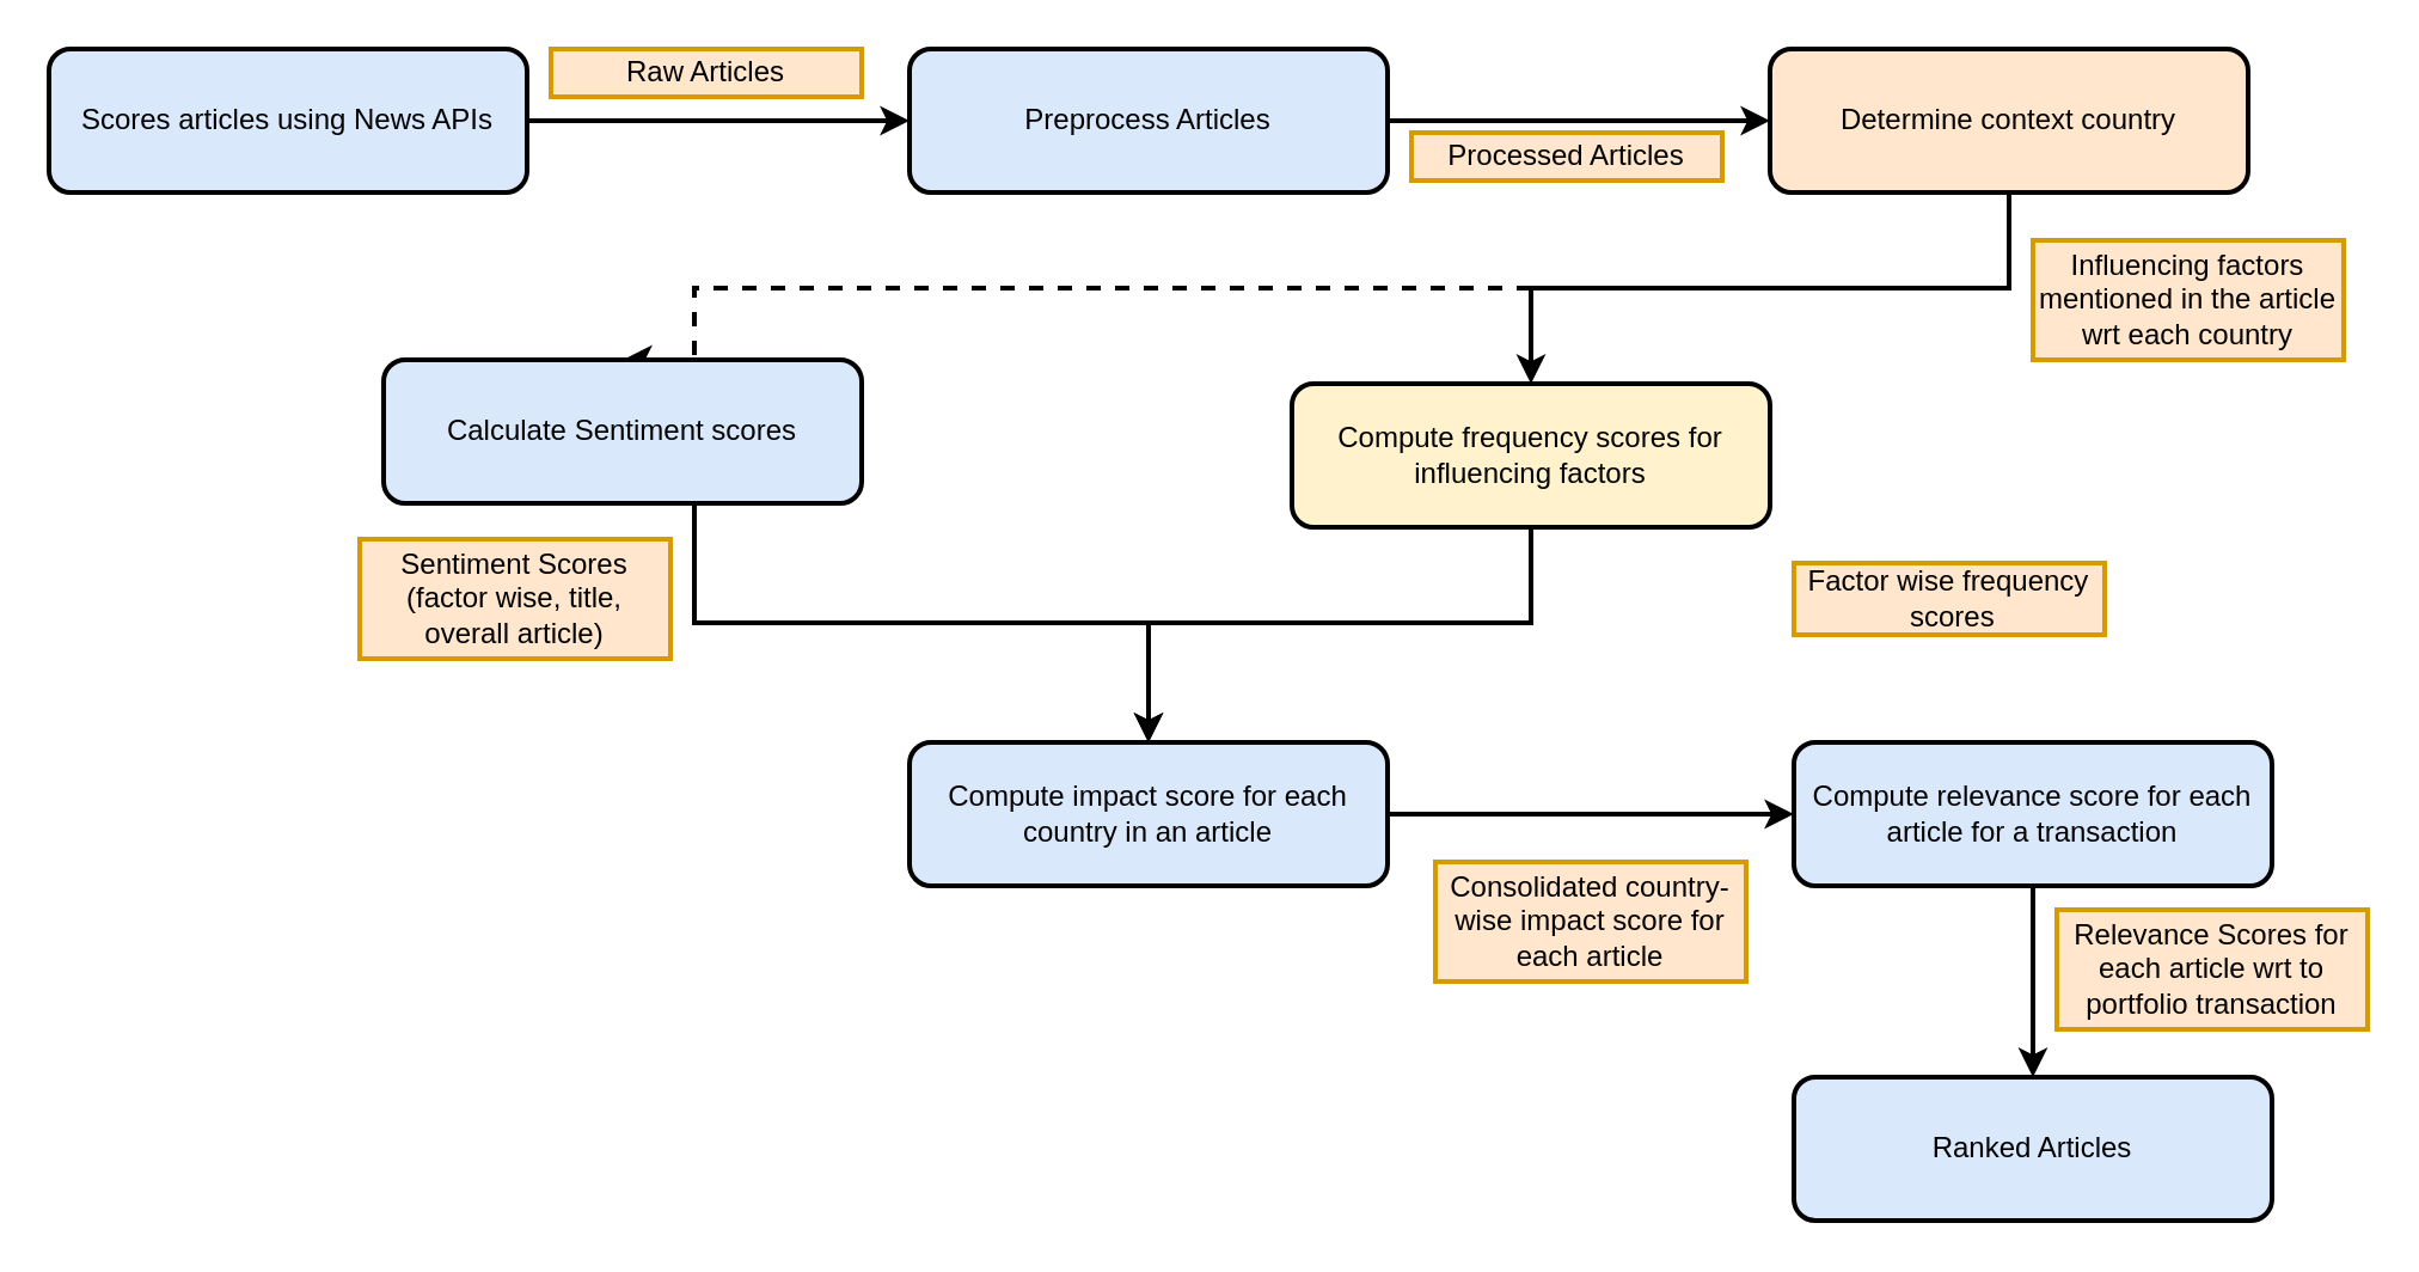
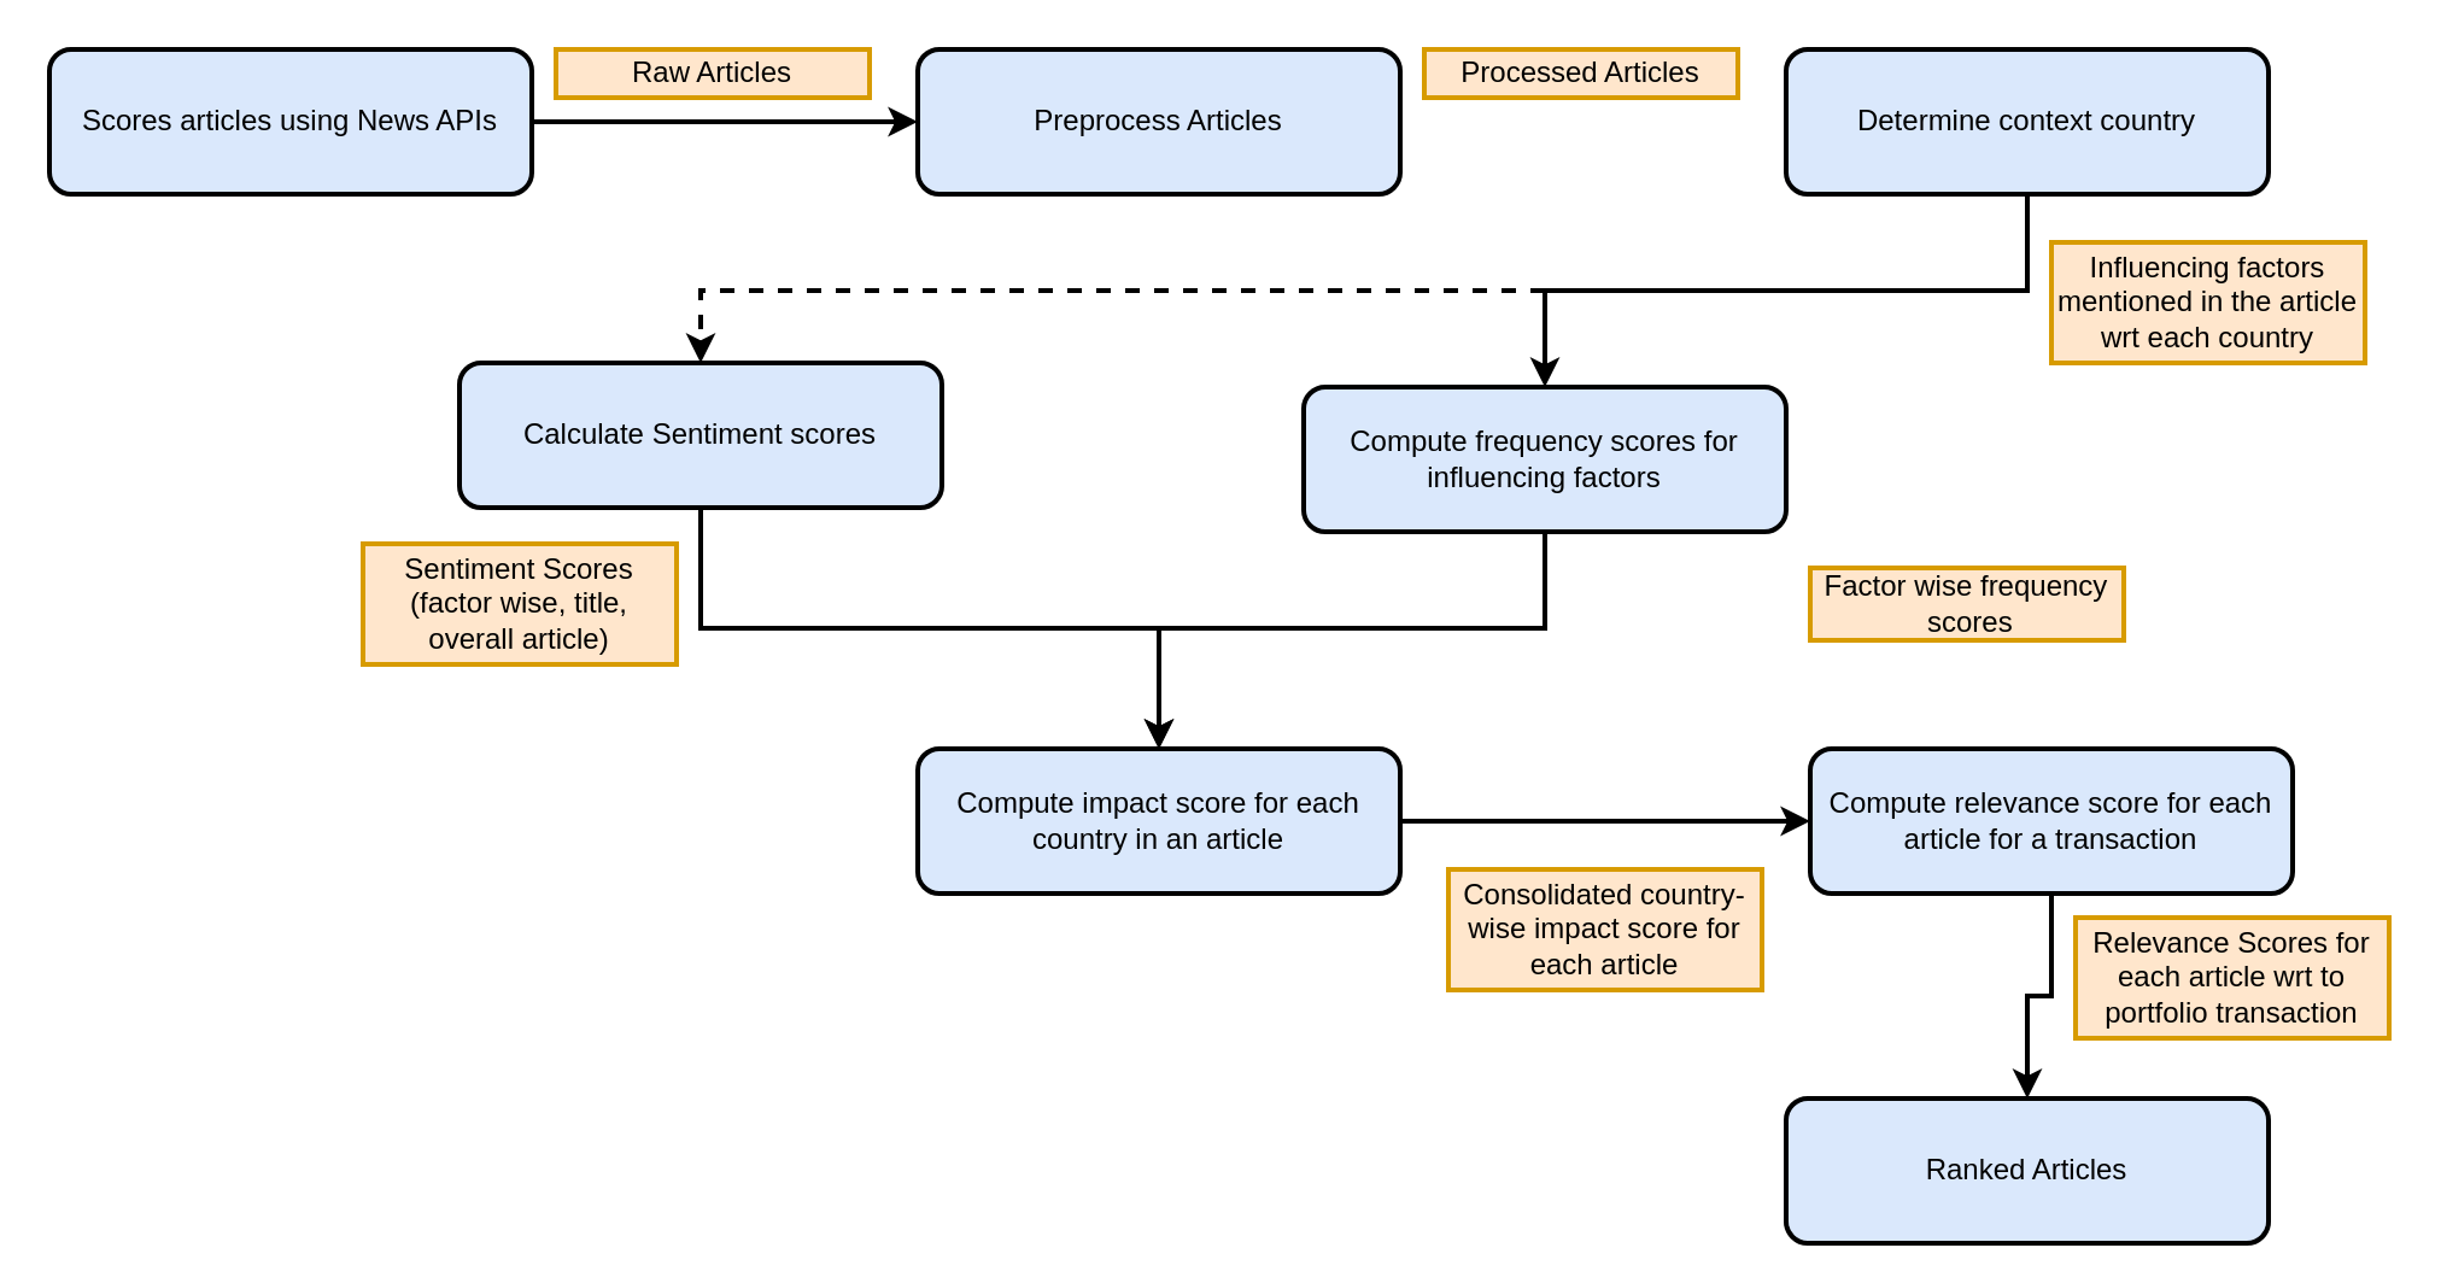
- <mxCell id="7" value="" style="edgeStyle=orthogonalEdgeStyle;rounded=0;orthogonalLoop=1;jettySize=auto;html=1;strokeWidth=2;fontSize=12;" parent="1" source="8" target="6" edge="1"><mxGeometry relative="1" as="geometry" /></mxCell>
- <mxCell id="6" value="Determine context country" style="rounded=1;whiteSpace=wrap;html=1;fillColor=#ffe6cc;strokeWidth=2;fontSize=12;" parent="1" vertex="1"><mxGeometry x="740" y="20" width="200" height="60" as="geometry" /></mxCell>
+ <mxCell id="6" value="Determine context country" style="rounded=1;whiteSpace=wrap;html=1;fillColor=#dae8fc;strokeWidth=2;fontSize=12;" parent="1" vertex="1"><mxGeometry x="740" y="20" width="200" height="60" as="geometry" /></mxCell>
- <mxCell id="10" value="Processed Articles" style="text;html=1;strokeColor=#d79b00;align=center;verticalAlign=middle;whiteSpace=wrap;rounded=0;strokeWidth=2;fontSize=12;fillColor=#ffe6cc;" parent="1" vertex="1"><mxGeometry x="590" y="55" width="130" height="20" as="geometry" /></mxCell>
+ <mxCell id="10" value="Processed Articles" style="text;html=1;strokeColor=#d79b00;align=center;verticalAlign=middle;whiteSpace=wrap;rounded=0;strokeWidth=2;fontSize=12;fillColor=#ffe6cc;" parent="1" vertex="1"><mxGeometry x="590" y="20" width="130" height="20" as="geometry" /></mxCell>
- <mxCell id="15" value="Calculate Sentiment scores" style="rounded=1;whiteSpace=wrap;html=1;fillColor=#dae8fc;strokeWidth=2;fontSize=12;" parent="1" vertex="1"><mxGeometry x="160" y="150" width="200" height="60" as="geometry" /></mxCell>
+ <mxCell id="15" value="Calculate Sentiment scores" style="rounded=1;whiteSpace=wrap;html=1;fillColor=#dae8fc;strokeWidth=2;fontSize=12;" parent="1" vertex="1"><mxGeometry x="190" y="150" width="200" height="60" as="geometry" /></mxCell>
- <mxCell id="12" value="Compute frequency scores for influencing factors" style="rounded=1;whiteSpace=wrap;html=1;fillColor=#fff2cc;strokeWidth=2;fontSize=12;" parent="1" vertex="1"><mxGeometry x="540" y="160" width="200" height="60" as="geometry" /></mxCell>
+ <mxCell id="12" value="Compute frequency scores for influencing factors" style="rounded=1;whiteSpace=wrap;html=1;fillColor=#dae8fc;strokeWidth=2;fontSize=12;" parent="1" vertex="1"><mxGeometry x="540" y="160" width="200" height="60" as="geometry" /></mxCell>
- <mxCell id="23" value="Ranked Articles" style="rounded=1;whiteSpace=wrap;html=1;fillColor=#dae8fc;strokeWidth=2;fontSize=12;" parent="1" vertex="1"><mxGeometry x="750" y="450" width="200" height="60" as="geometry" /></mxCell>
+ <mxCell id="23" value="Ranked Articles" style="rounded=1;whiteSpace=wrap;html=1;fillColor=#dae8fc;strokeWidth=2;fontSize=12;" parent="1" vertex="1"><mxGeometry x="740" y="455" width="200" height="60" as="geometry" /></mxCell>
